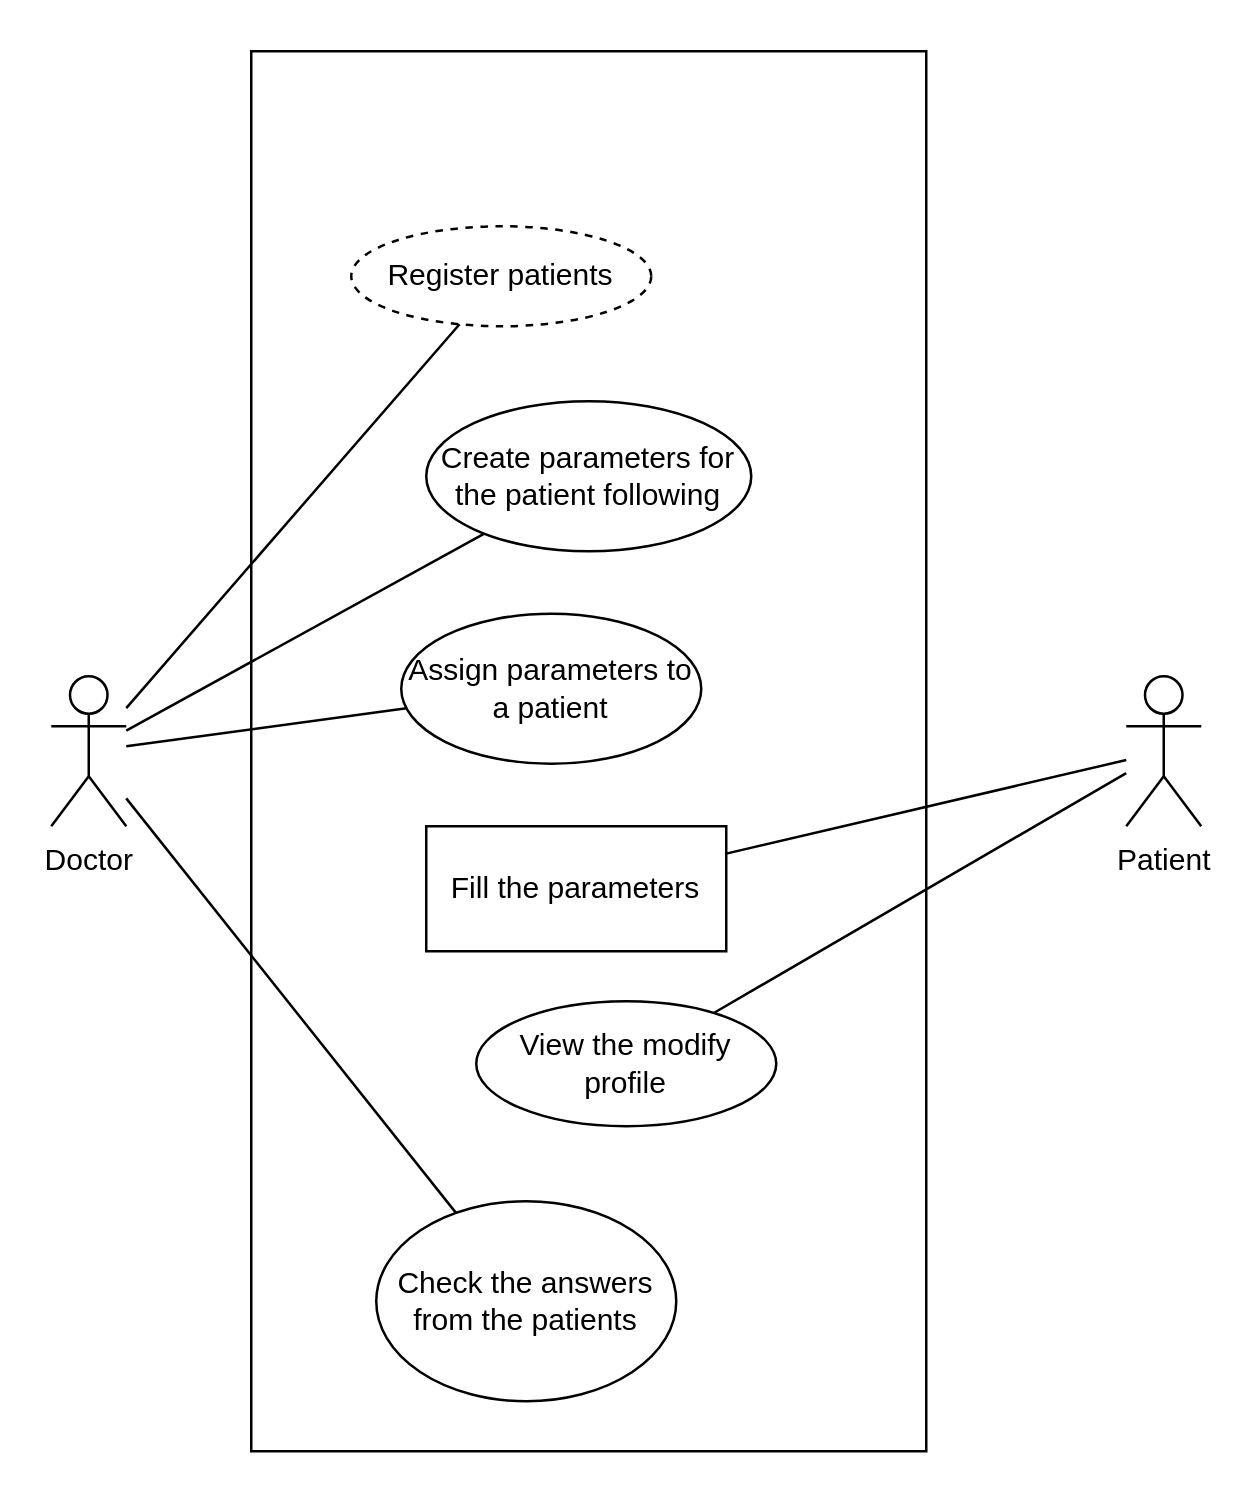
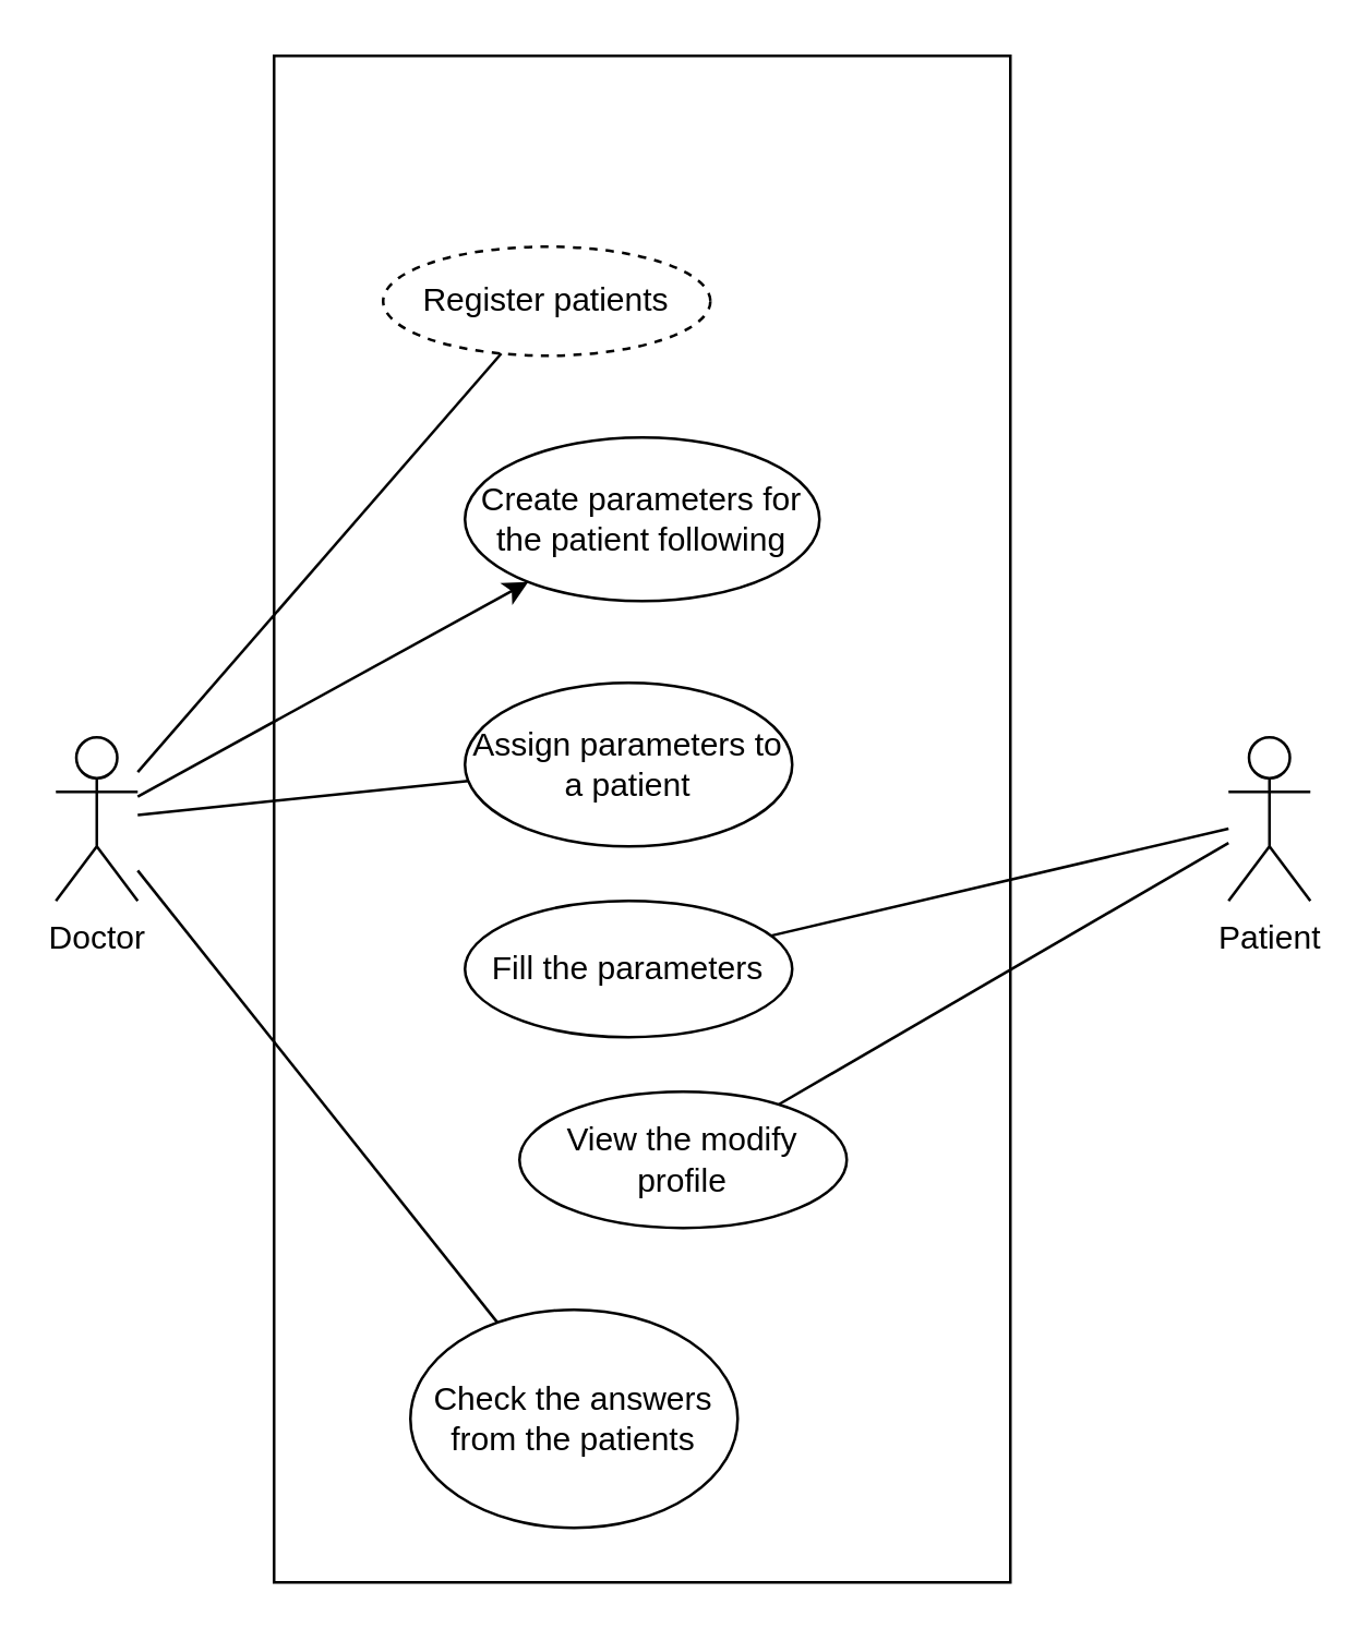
- <mxCell id="11" value="" style="endArrow=none;html=1;rounded=0;" parent="1" source="3" target="6" edge="1"><mxGeometry width="50" height="50" relative="1" as="geometry"><mxPoint x="230" y="370" as="sourcePoint" /><mxPoint x="280" y="320" as="targetPoint" /></mxGeometry></mxCell>
+ <mxCell id="11" value="" style="endArrow=classic;html=1;rounded=0;" parent="1" source="3" target="6" edge="1"><mxGeometry width="50" height="50" relative="1" as="geometry"><mxPoint x="230" y="370" as="sourcePoint" /><mxPoint x="280" y="320" as="targetPoint" /></mxGeometry></mxCell>
- <mxCell id="7" value="Assign parameters to a patient" style="ellipse;whiteSpace=wrap;html=1;" parent="1" vertex="1"><mxGeometry x="160" y="245" width="120" height="60" as="geometry" /></mxCell>
+ <mxCell id="7" value="Assign parameters to a patient" style="ellipse;whiteSpace=wrap;html=1;" parent="1" vertex="1"><mxGeometry x="170" y="250" width="120" height="60" as="geometry" /></mxCell>
- <mxCell id="8" value="Fill the parameters" style="whiteSpace=wrap;html=1;rounded=0;" parent="1" vertex="1"><mxGeometry x="170" y="330" width="120" height="50" as="geometry" /></mxCell>
+ <mxCell id="8" value="Fill the parameters" style="ellipse;whiteSpace=wrap;html=1;" parent="1" vertex="1"><mxGeometry x="170" y="330" width="120" height="50" as="geometry" /></mxCell>
